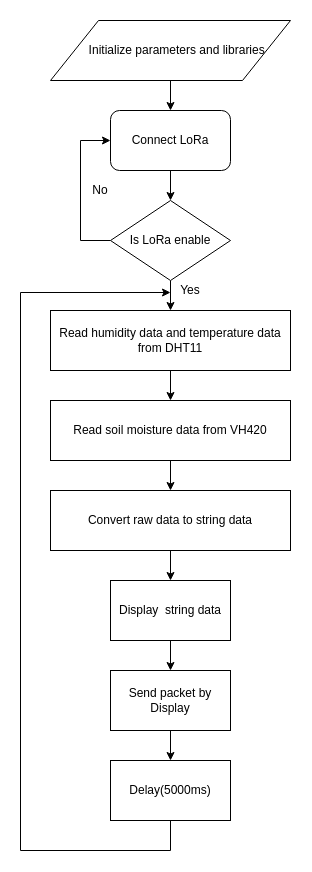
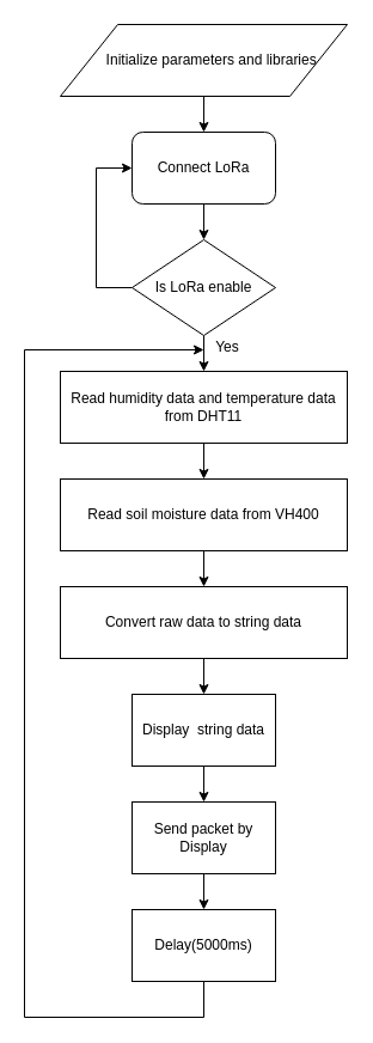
- <mxCell id="21" value="No" style="text;html=1;strokeColor=none;fillColor=none;align=center;verticalAlign=middle;whiteSpace=wrap;rounded=0;" parent="1" vertex="1"><mxGeometry x="80" y="180" width="40" height="20" as="geometry" /></mxCell>
- <mxCell id="12" value="Read soil moisture data from VH420" style="rounded=0;whiteSpace=wrap;html=1;" parent="1" vertex="1"><mxGeometry x="50" y="400" width="240" height="60" as="geometry" /></mxCell>
+ <mxCell id="12" value="Read soil moisture data from VH400" style="rounded=0;whiteSpace=wrap;html=1;" parent="1" vertex="1"><mxGeometry x="50" y="400" width="240" height="60" as="geometry" /></mxCell>
